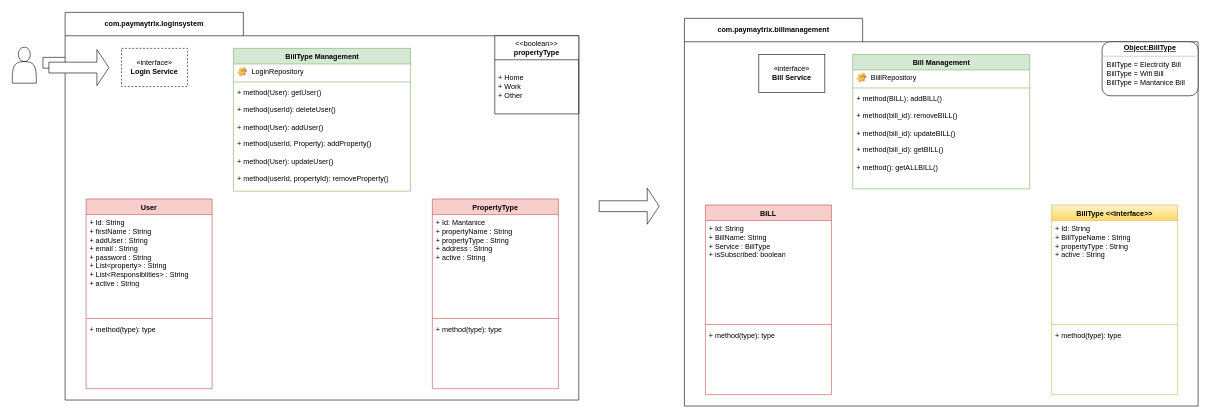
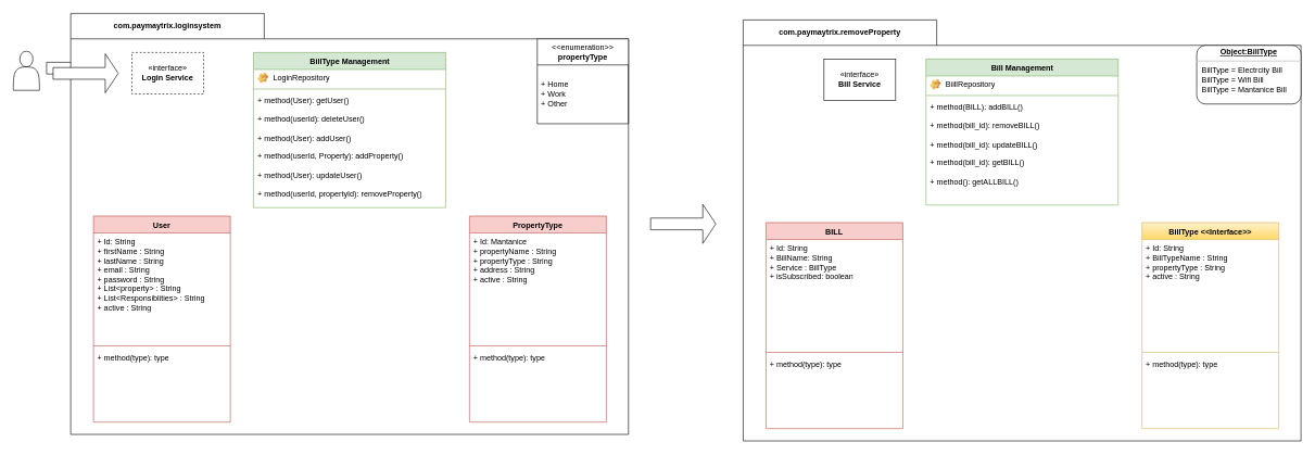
- <mxCell id="23" value="com.paymaytrix.billmanagement" style="shape=folder;fontStyle=1;tabWidth=297;tabHeight=39;tabPosition=left;html=1;boundedLbl=1;labelInHeader=1;container=1;collapsible=0;whiteSpace=wrap;" parent="1" vertex="1"><mxGeometry x="1140" y="30" width="856" height="646" as="geometry" /></mxCell>
+ <mxCell id="23" value="com.paymaytrix.removeProperty" style="shape=folder;fontStyle=1;tabWidth=297;tabHeight=39;tabPosition=left;html=1;boundedLbl=1;labelInHeader=1;container=1;collapsible=0;whiteSpace=wrap;" parent="1" vertex="1"><mxGeometry x="1140" y="30" width="856" height="646" as="geometry" /></mxCell>
- <mxCell id="14" value="&amp;lt;&amp;lt;boolean&amp;gt;&amp;gt;&lt;br&gt;&lt;b&gt;propertyType&lt;/b&gt;" style="swimlane;fontStyle=0;align=center;verticalAlign=top;childLayout=stackLayout;horizontal=1;startSize=40;horizontalStack=0;resizeParent=1;resizeParentMax=0;resizeLast=0;collapsible=0;marginBottom=0;html=1;whiteSpace=wrap;" parent="3" vertex="1"><mxGeometry x="716" y="39.002" width="140" height="130.267" as="geometry" /></mxCell>
+ <mxCell id="14" value="&amp;lt;&amp;lt;enumeration&amp;gt;&amp;gt;&lt;br&gt;&lt;b&gt;propertyType&lt;/b&gt;" style="swimlane;fontStyle=0;align=center;verticalAlign=top;childLayout=stackLayout;horizontal=1;startSize=40;horizontalStack=0;resizeParent=1;resizeParentMax=0;resizeLast=0;collapsible=0;marginBottom=0;html=1;whiteSpace=wrap;" parent="3" vertex="1"><mxGeometry x="716" y="39.002" width="140" height="130.267" as="geometry" /></mxCell>
- <mxCell id="7" value="+ Id: String&lt;br&gt;+ firstName : String&lt;br&gt;+ addUser : String&lt;br&gt;+ email : String&lt;br&gt;+ password : String&lt;br&gt;+ List&amp;lt;property&amp;gt; : String&lt;br&gt;+ List&amp;lt;Responsiblities&amp;gt; : String&lt;br&gt;+ active : String" style="text;strokeColor=none;fillColor=none;align=left;verticalAlign=top;spacingLeft=4;spacingRight=4;overflow=hidden;rotatable=0;points=[[0,0.5],[1,0.5]];portConstraint=eastwest;whiteSpace=wrap;html=1;" parent="6" vertex="1"><mxGeometry y="26" width="210" height="167.974" as="geometry" /></mxCell>
+ <mxCell id="7" value="+ Id: String&lt;br&gt;+ firstName : String&lt;br&gt;+ lastName : String&lt;br&gt;+ email : String&lt;br&gt;+ password : String&lt;br&gt;+ List&amp;lt;property&amp;gt; : String&lt;br&gt;+ List&amp;lt;Responsiblities&amp;gt; : String&lt;br&gt;+ active : String" style="text;strokeColor=none;fillColor=none;align=left;verticalAlign=top;spacingLeft=4;spacingRight=4;overflow=hidden;rotatable=0;points=[[0,0.5],[1,0.5]];portConstraint=eastwest;whiteSpace=wrap;html=1;" parent="6" vertex="1"><mxGeometry y="26" width="210" height="167.974" as="geometry" /></mxCell>
